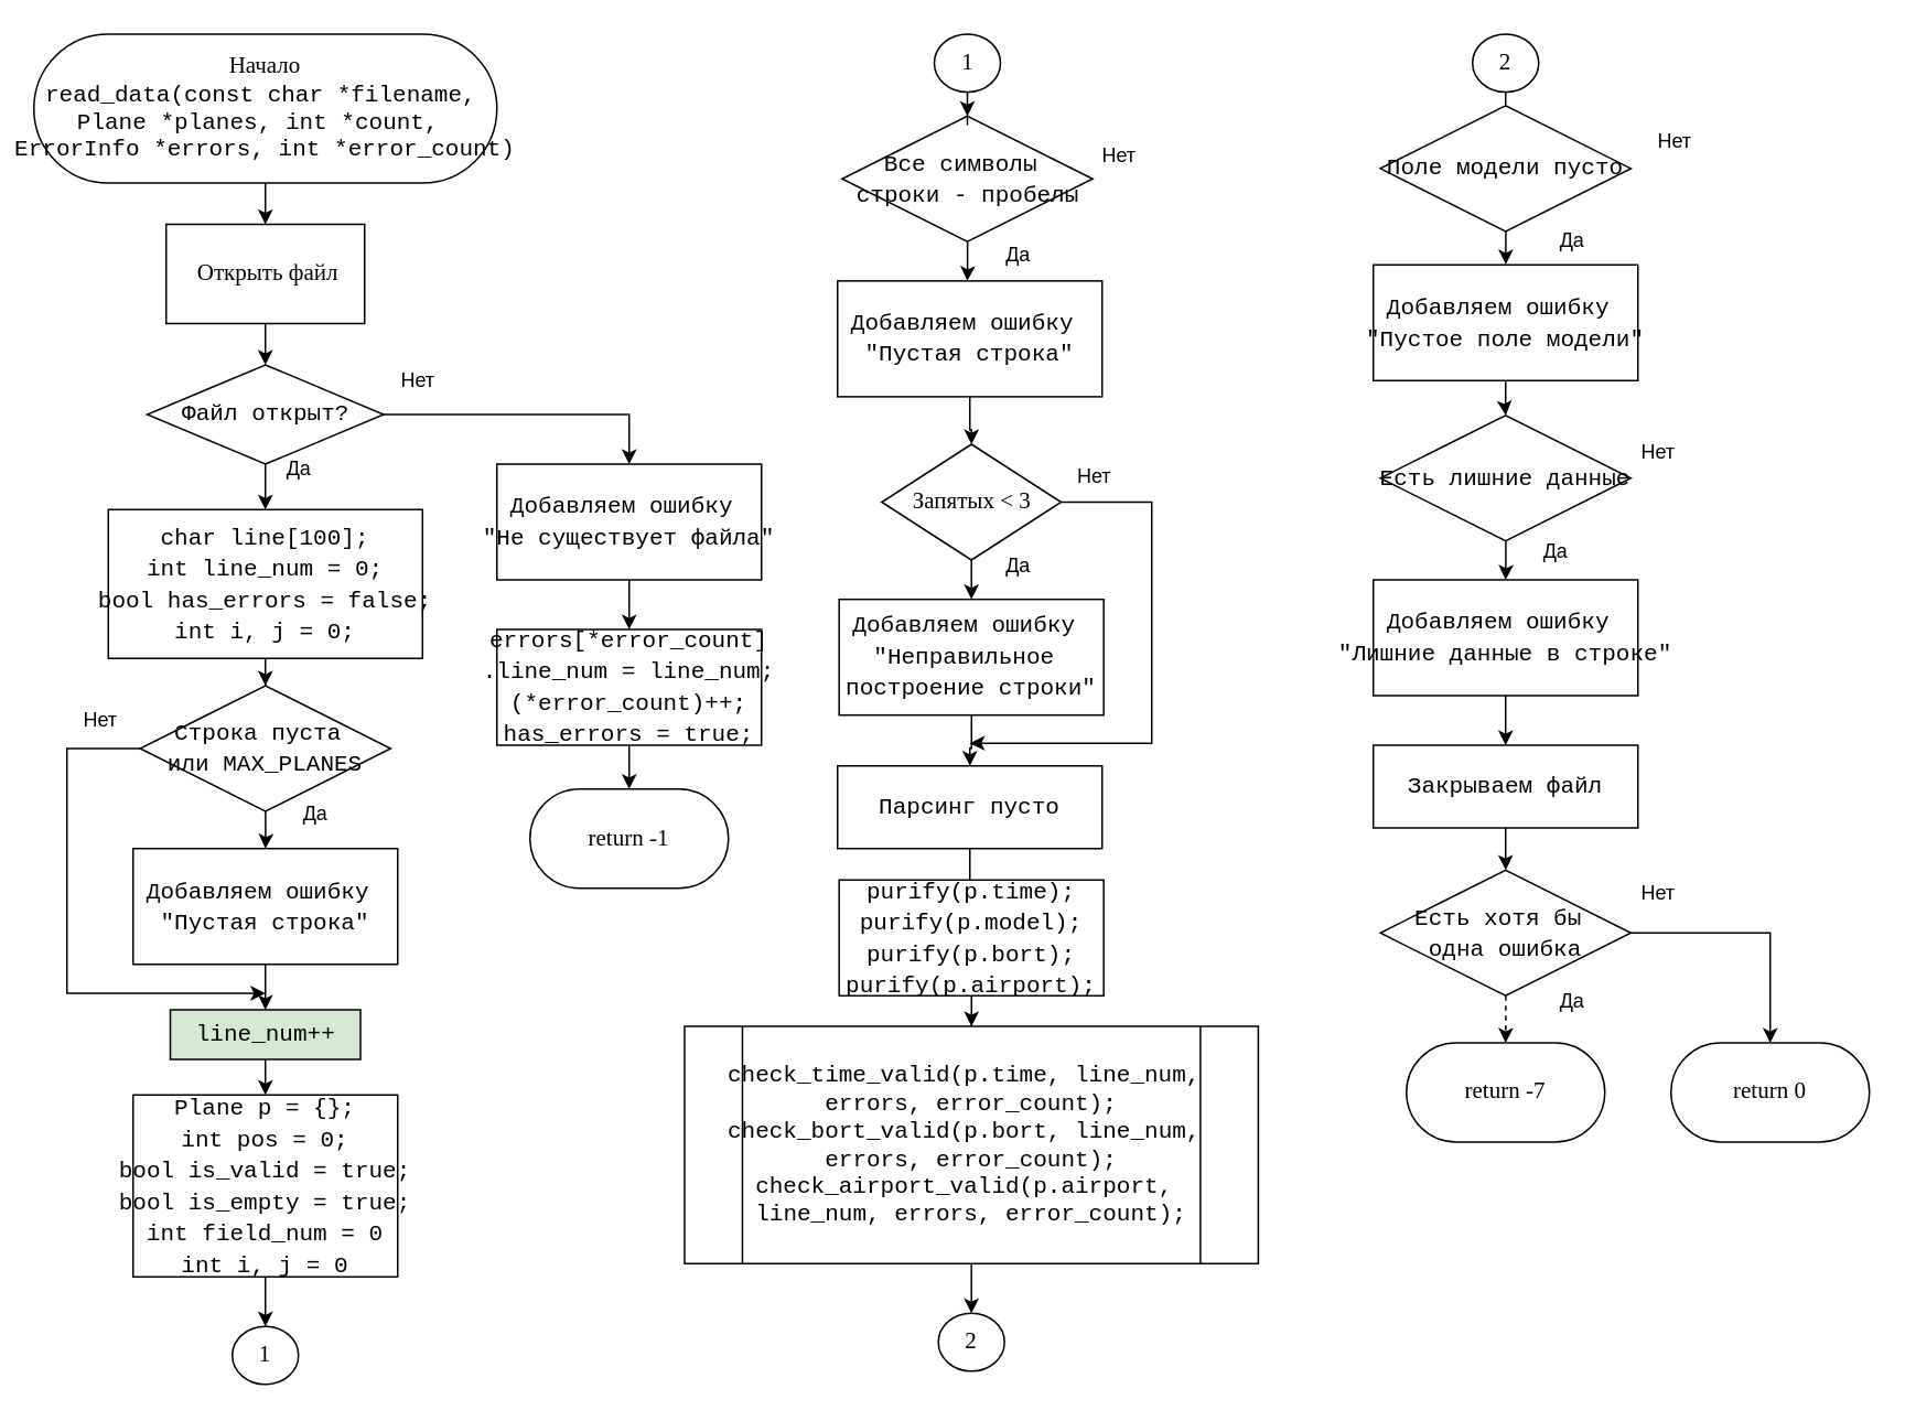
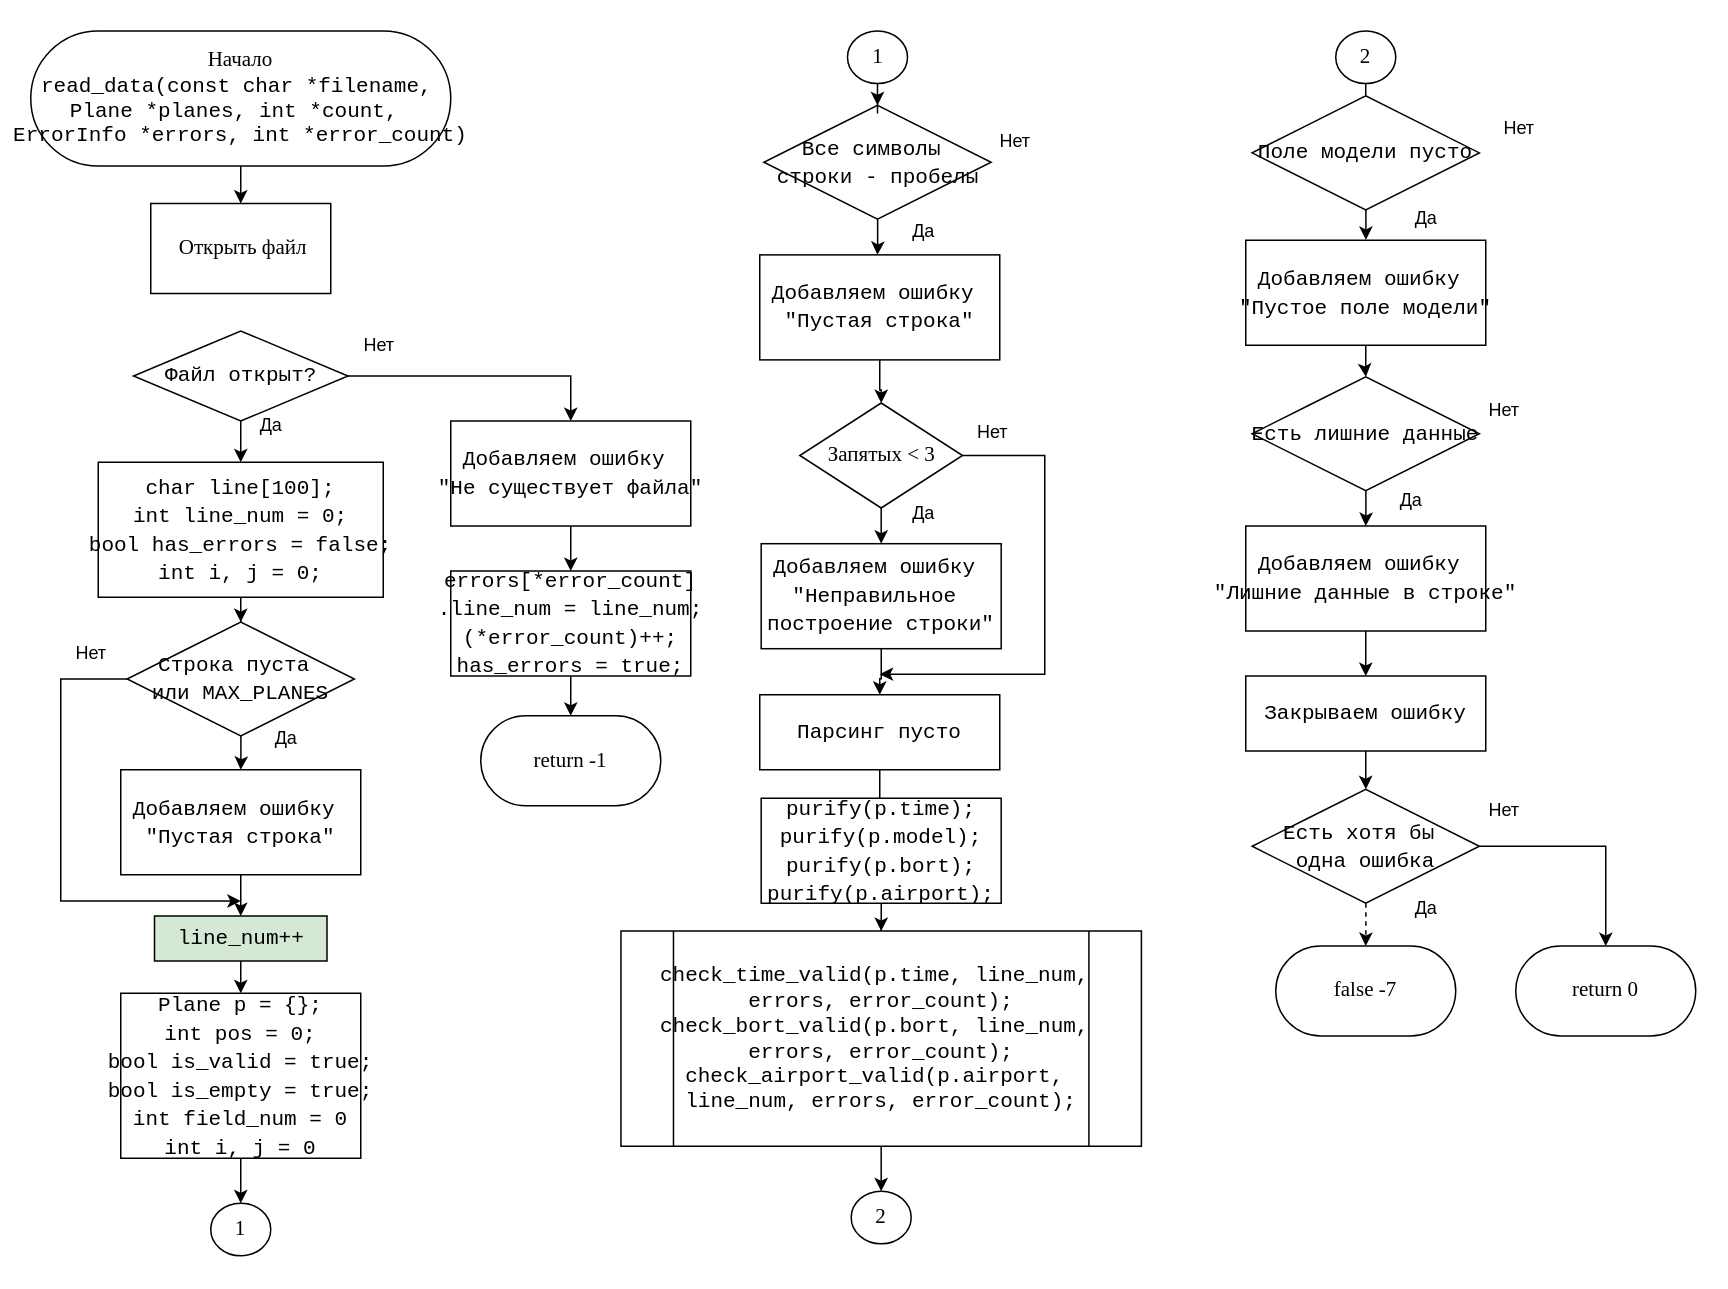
- <mxCell id="4" style="edgeStyle=orthogonalEdgeStyle;rounded=0;orthogonalLoop=1;jettySize=auto;html=1;" edge="1" parent="1" source="5" target="8"><mxGeometry relative="1" as="geometry" /></mxCell>
- <mxCell id="73" value="&lt;div style=&quot;font-family: Consolas, &amp;quot;Courier New&amp;quot;, monospace; line-height: 19px; white-space: pre;&quot;&gt;&lt;div style=&quot;&quot;&gt;Закрываем файл&lt;/div&gt;&lt;/div&gt;" style="whiteSpace=wrap;html=1;fontSize=14;fontFamily=Consolas;rounded=1;arcSize=0;" vertex="1" parent="1"><mxGeometry x="830" y="450" width="160" height="50" as="geometry" /></mxCell>
+ <mxCell id="73" value="&lt;div style=&quot;font-family: Consolas, &amp;quot;Courier New&amp;quot;, monospace; line-height: 19px; white-space: pre;&quot;&gt;&lt;div style=&quot;&quot;&gt;Закрываем ошибку&lt;/div&gt;&lt;/div&gt;" style="whiteSpace=wrap;html=1;fontSize=14;fontFamily=Consolas;rounded=1;arcSize=0;" vertex="1" parent="1"><mxGeometry x="830" y="450" width="160" height="50" as="geometry" /></mxCell>
- <mxCell id="74" value="return -7" style="whiteSpace=wrap;html=1;fontSize=14;fontFamily=Consolas;rounded=1;arcSize=50;" vertex="1" parent="1"><mxGeometry x="850" y="630" width="120" height="60" as="geometry" /></mxCell>
+ <mxCell id="74" value="false -7" style="whiteSpace=wrap;html=1;fontSize=14;fontFamily=Consolas;rounded=1;arcSize=50;" vertex="1" parent="1"><mxGeometry x="850" y="630" width="120" height="60" as="geometry" /></mxCell>
